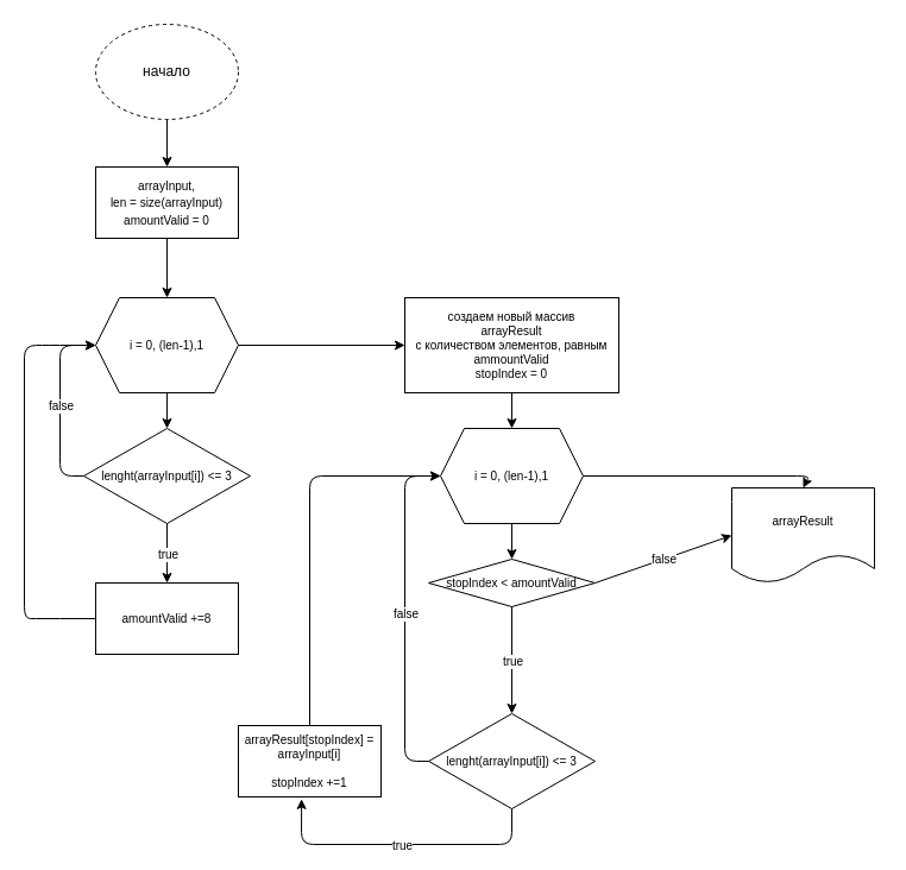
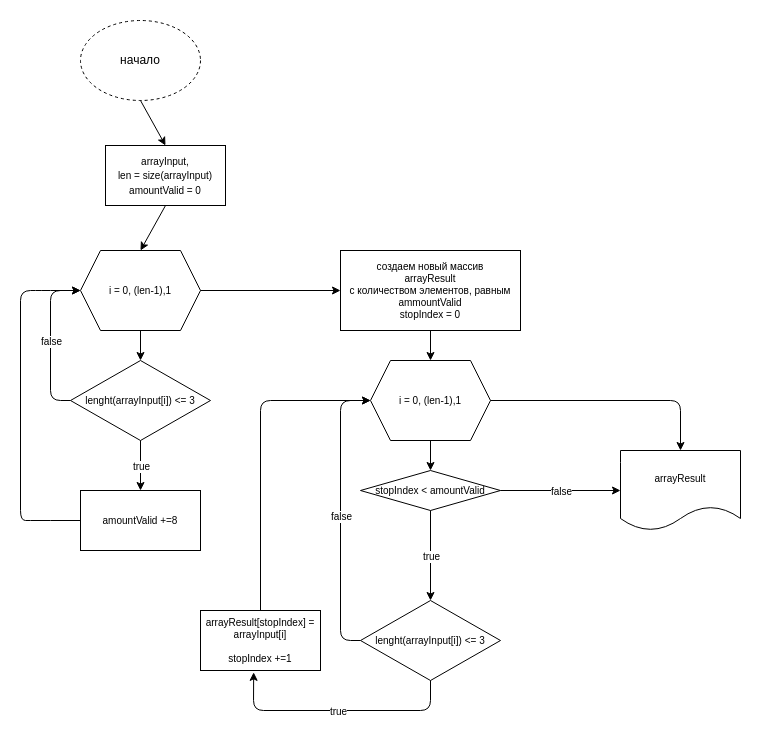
- <mxCell id="3" value="&lt;font style=&quot;font-size: 10px&quot;&gt;arrayInput,&lt;br&gt;len = size(arrayInput)&lt;br&gt;amountValid = 0&lt;br&gt;&lt;/font&gt;" style="rounded=0;whiteSpace=wrap;html=1;" vertex="1" parent="1"><mxGeometry x="80" y="140" width="120" height="60" as="geometry" /></mxCell>
+ <mxCell id="3" value="&lt;font style=&quot;font-size: 10px&quot;&gt;arrayInput,&lt;br&gt;len = size(arrayInput)&lt;br&gt;amountValid = 0&lt;br&gt;&lt;/font&gt;" style="rounded=0;whiteSpace=wrap;html=1;" vertex="1" parent="1"><mxGeometry x="105" y="145" width="120" height="60" as="geometry" /></mxCell>
- <mxCell id="30" value="arrayResult" style="shape=document;whiteSpace=wrap;html=1;boundedLbl=1;fontSize=10;" vertex="1" parent="1"><mxGeometry x="615" y="410" width="120" height="80" as="geometry" /></mxCell>
+ <mxCell id="30" value="arrayResult" style="shape=document;whiteSpace=wrap;html=1;boundedLbl=1;fontSize=10;" vertex="1" parent="1"><mxGeometry x="620" y="450" width="120" height="80" as="geometry" /></mxCell>
